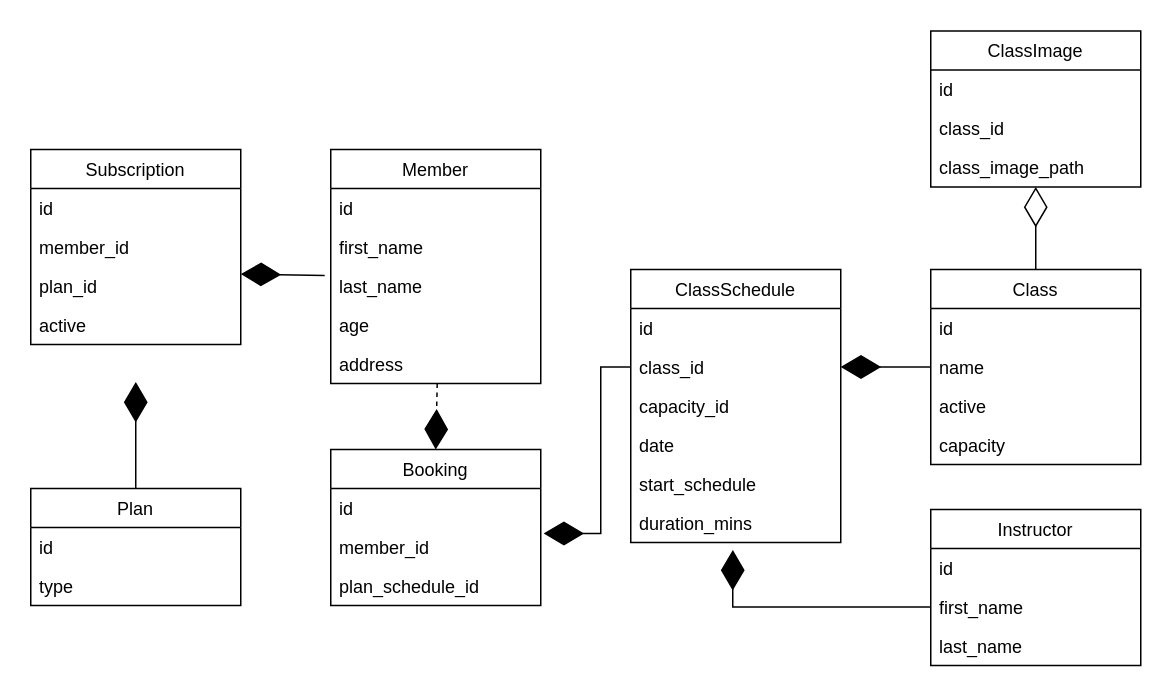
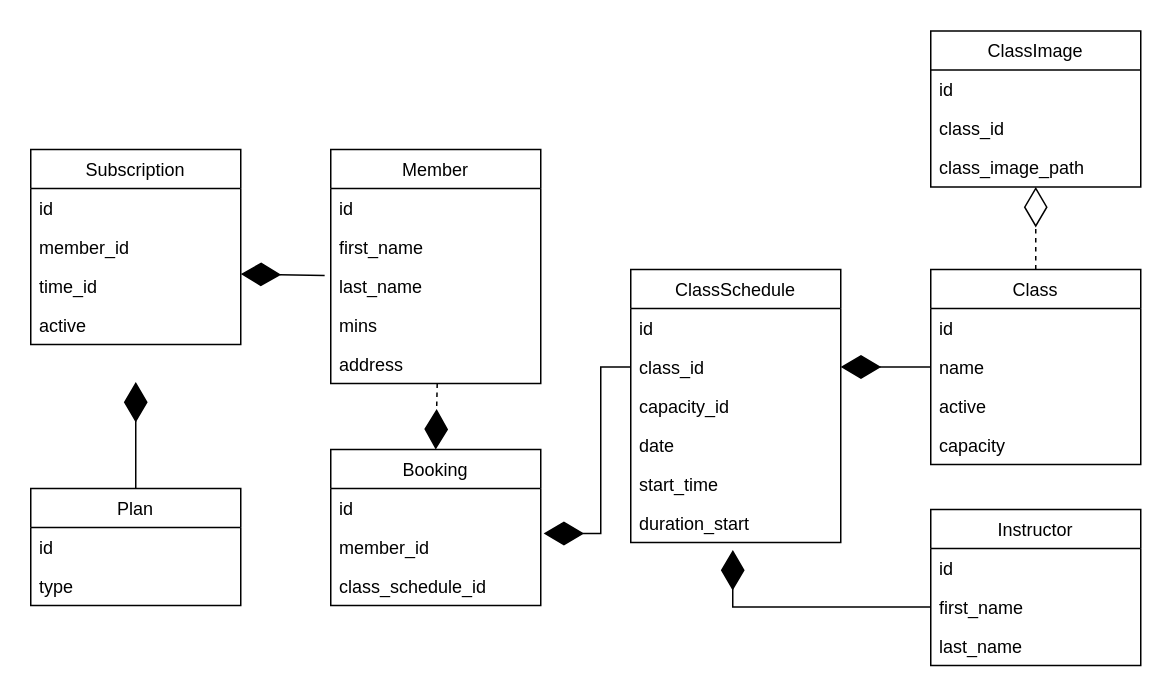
- <mxCell id="43" value="" style="endArrow=diamondThin;endFill=0;endSize=24;html=1;rounded=0;exitX=0.5;exitY=0;exitDx=0;exitDy=0;" parent="1" source="16" target="28" edge="1"><mxGeometry width="160" relative="1" as="geometry"><mxPoint x="480" y="49" as="sourcePoint" /><mxPoint x="640" y="49" as="targetPoint" /></mxGeometry></mxCell>
+ <mxCell id="43" value="" style="endArrow=diamondThin;endFill=0;endSize=24;html=1;rounded=0;exitX=0.5;exitY=0;exitDx=0;exitDy=0;dashed=1;" parent="1" source="16" target="28" edge="1"><mxGeometry width="160" relative="1" as="geometry"><mxPoint x="480" y="49" as="sourcePoint" /><mxPoint x="640" y="49" as="targetPoint" /></mxGeometry></mxCell>
- <mxCell id="14" value="plan_id" style="text;strokeColor=none;fillColor=none;align=left;verticalAlign=top;spacingLeft=4;spacingRight=4;overflow=hidden;rotatable=0;points=[[0,0.5],[1,0.5]];portConstraint=eastwest;" parent="11" vertex="1"><mxGeometry y="78" width="140" height="26" as="geometry" /></mxCell>
+ <mxCell id="14" value="time_id" style="text;strokeColor=none;fillColor=none;align=left;verticalAlign=top;spacingLeft=4;spacingRight=4;overflow=hidden;rotatable=0;points=[[0,0.5],[1,0.5]];portConstraint=eastwest;" parent="11" vertex="1"><mxGeometry y="78" width="140" height="26" as="geometry" /></mxCell>
- <mxCell id="6" value="age" style="text;strokeColor=none;fillColor=none;align=left;verticalAlign=top;spacingLeft=4;spacingRight=4;overflow=hidden;rotatable=0;points=[[0,0.5],[1,0.5]];portConstraint=eastwest;" parent="2" vertex="1"><mxGeometry y="104" width="140" height="26" as="geometry" /></mxCell>
+ <mxCell id="6" value="mins" style="text;strokeColor=none;fillColor=none;align=left;verticalAlign=top;spacingLeft=4;spacingRight=4;overflow=hidden;rotatable=0;points=[[0,0.5],[1,0.5]];portConstraint=eastwest;" parent="2" vertex="1"><mxGeometry y="104" width="140" height="26" as="geometry" /></mxCell>
- <mxCell id="34" value="start_schedule" style="text;strokeColor=none;fillColor=none;align=left;verticalAlign=top;spacingLeft=4;spacingRight=4;overflow=hidden;rotatable=0;points=[[0,0.5],[1,0.5]];portConstraint=eastwest;" parent="29" vertex="1"><mxGeometry y="130" width="140" height="26" as="geometry" /></mxCell>
+ <mxCell id="34" value="start_time" style="text;strokeColor=none;fillColor=none;align=left;verticalAlign=top;spacingLeft=4;spacingRight=4;overflow=hidden;rotatable=0;points=[[0,0.5],[1,0.5]];portConstraint=eastwest;" parent="29" vertex="1"><mxGeometry y="130" width="140" height="26" as="geometry" /></mxCell>
- <mxCell id="35" value="duration_mins" style="text;strokeColor=none;fillColor=none;align=left;verticalAlign=top;spacingLeft=4;spacingRight=4;overflow=hidden;rotatable=0;points=[[0,0.5],[1,0.5]];portConstraint=eastwest;" parent="29" vertex="1"><mxGeometry y="156" width="140" height="26" as="geometry" /></mxCell>
+ <mxCell id="35" value="duration_start" style="text;strokeColor=none;fillColor=none;align=left;verticalAlign=top;spacingLeft=4;spacingRight=4;overflow=hidden;rotatable=0;points=[[0,0.5],[1,0.5]];portConstraint=eastwest;" parent="29" vertex="1"><mxGeometry y="156" width="140" height="26" as="geometry" /></mxCell>
- <mxCell id="39" value="plan_schedule_id" style="text;strokeColor=none;fillColor=none;align=left;verticalAlign=top;spacingLeft=4;spacingRight=4;overflow=hidden;rotatable=0;points=[[0,0.5],[1,0.5]];portConstraint=eastwest;" parent="36" vertex="1"><mxGeometry y="78" width="140" height="26" as="geometry" /></mxCell>
+ <mxCell id="39" value="class_schedule_id" style="text;strokeColor=none;fillColor=none;align=left;verticalAlign=top;spacingLeft=4;spacingRight=4;overflow=hidden;rotatable=0;points=[[0,0.5],[1,0.5]];portConstraint=eastwest;" parent="36" vertex="1"><mxGeometry y="78" width="140" height="26" as="geometry" /></mxCell>
